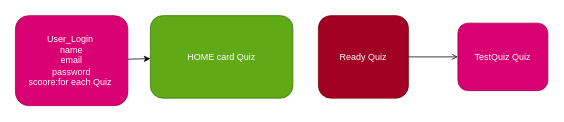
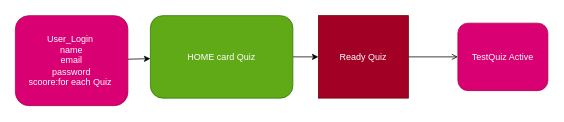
+ <mxCell id="2" style="edgeStyle=none;html=1;" parent="1" source="3" target="5" edge="1"><mxGeometry relative="1" as="geometry"><mxPoint x="280" y="75" as="targetPoint" /></mxGeometry></mxCell>
- <mxCell id="5" value="Ready Quiz" style="rounded=1;whiteSpace=wrap;html=1;fillColor=#a20025;fontColor=#ffffff;strokeColor=#6F0000;glass=0;" parent="1" vertex="1"><mxGeometry x="424" y="20" width="120" height="110" as="geometry" /></mxCell>
+ <mxCell id="5" value="Ready Quiz" style="whiteSpace=wrap;html=1;fillColor=#a20025;fontColor=#ffffff;strokeColor=#6F0000;glass=0;rounded=0;" parent="1" vertex="1"><mxGeometry x="424" y="20" width="120" height="110" as="geometry" /></mxCell>
- <mxCell id="6" value="TestQuiz Quiz" style="rounded=1;whiteSpace=wrap;html=1;fillColor=#d80073;fontColor=#ffffff;strokeColor=#A50040;" parent="1" vertex="1"><mxGeometry x="610" y="30" width="120" height="90" as="geometry" /></mxCell>
+ <mxCell id="6" value="TestQuiz Active" style="rounded=1;whiteSpace=wrap;html=1;fillColor=#d80073;fontColor=#ffffff;strokeColor=#A50040;" parent="1" vertex="1"><mxGeometry x="610" y="30" width="120" height="90" as="geometry" /></mxCell>
